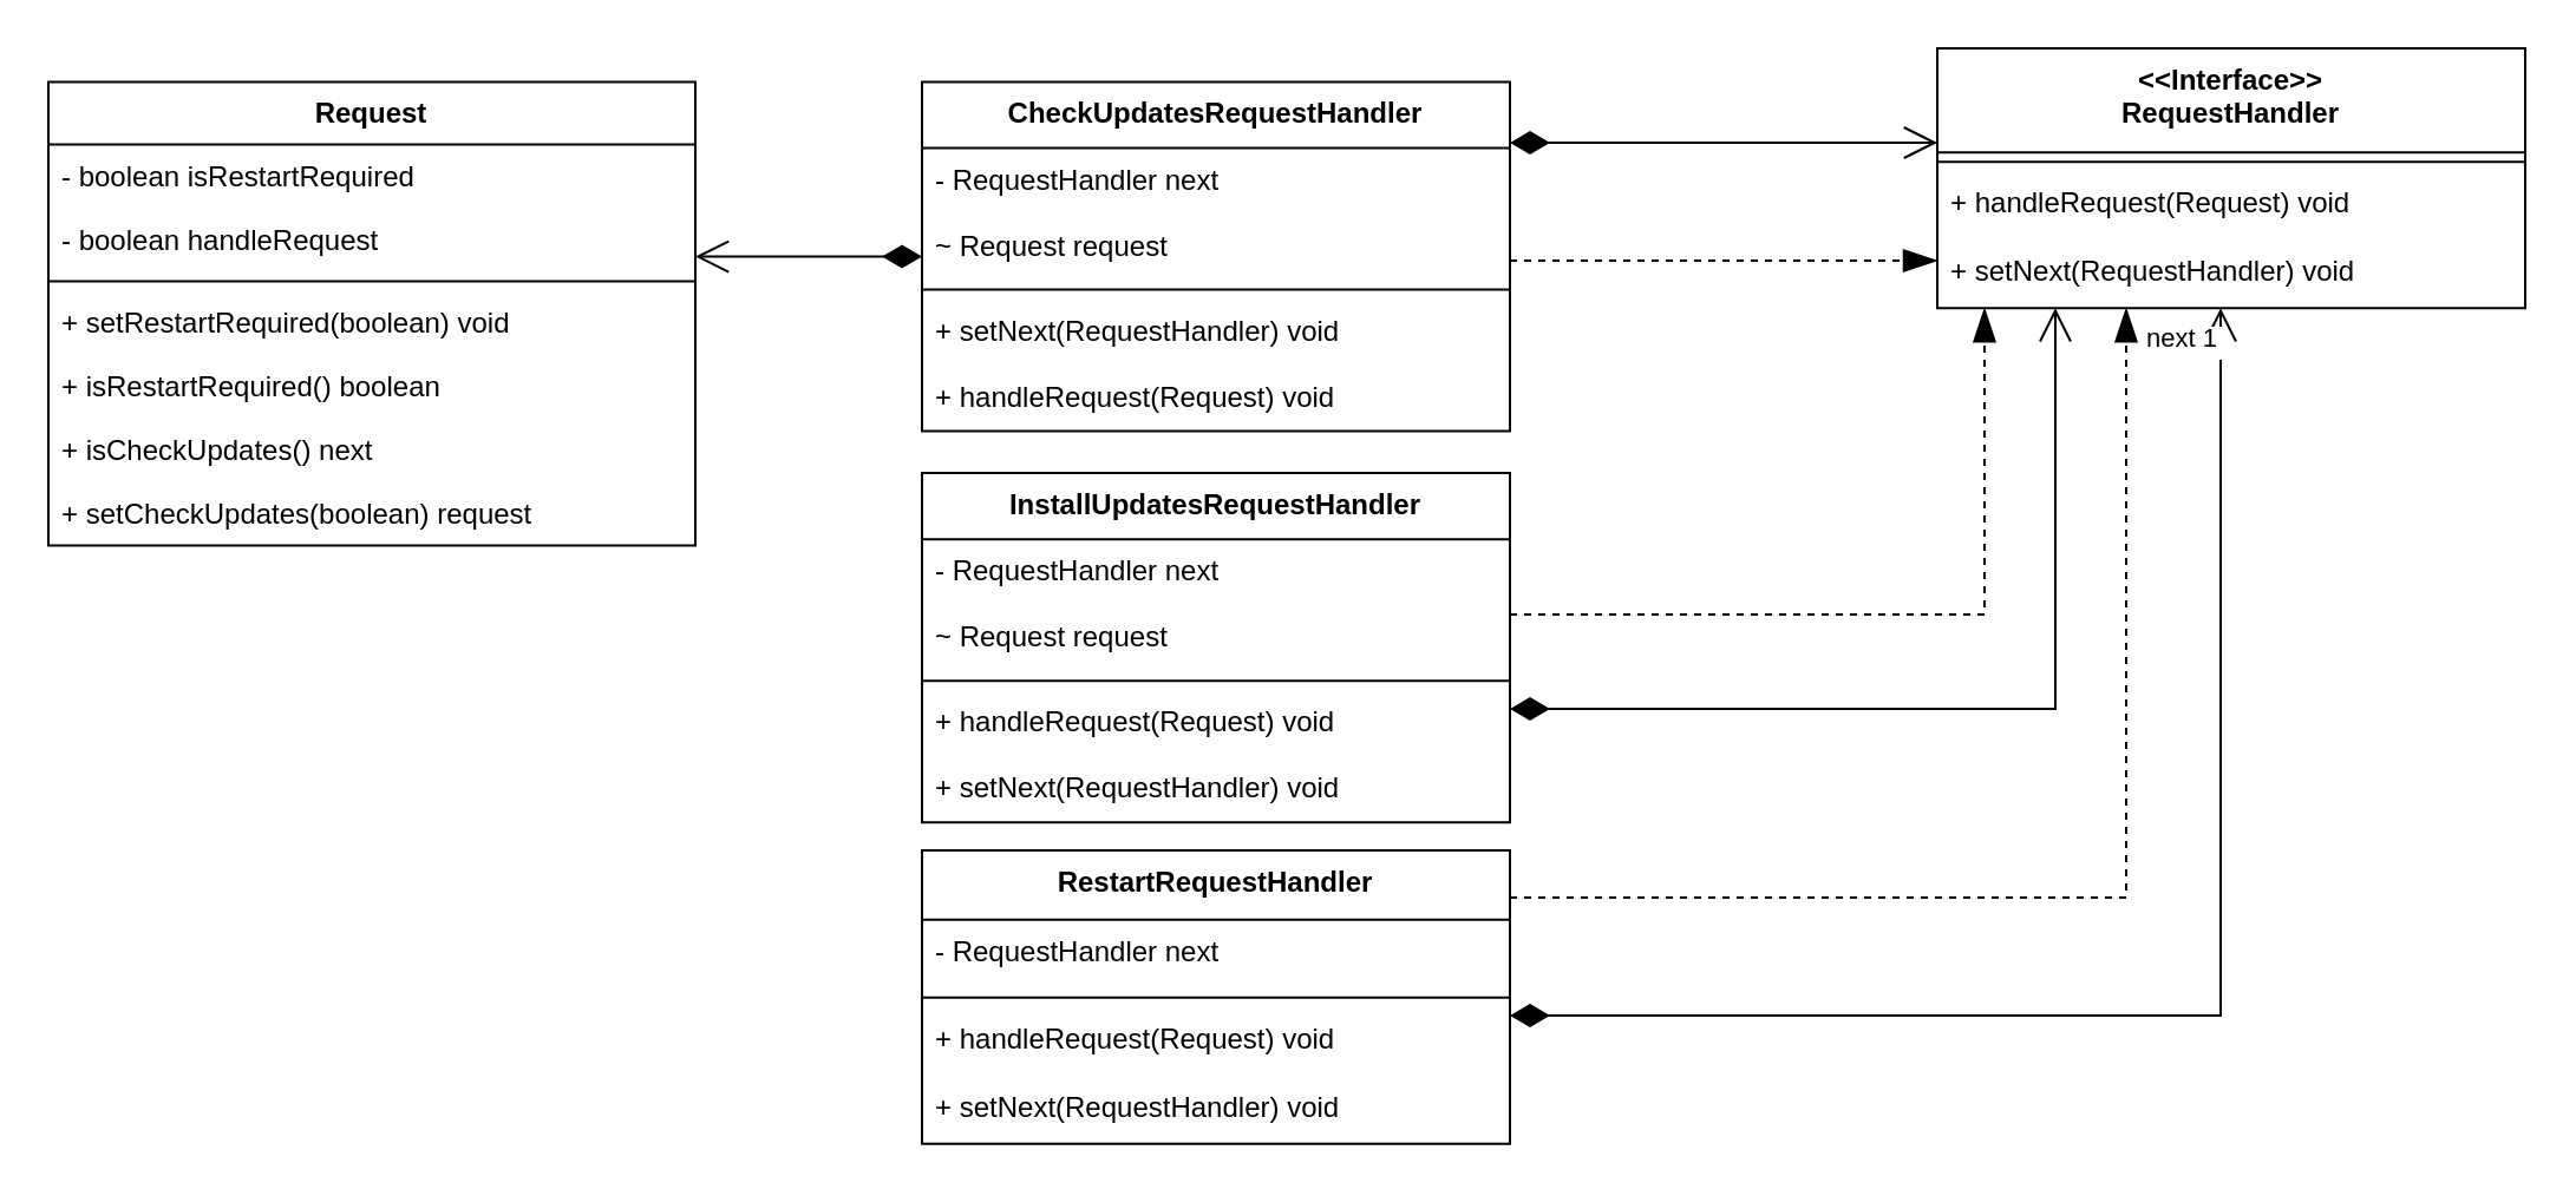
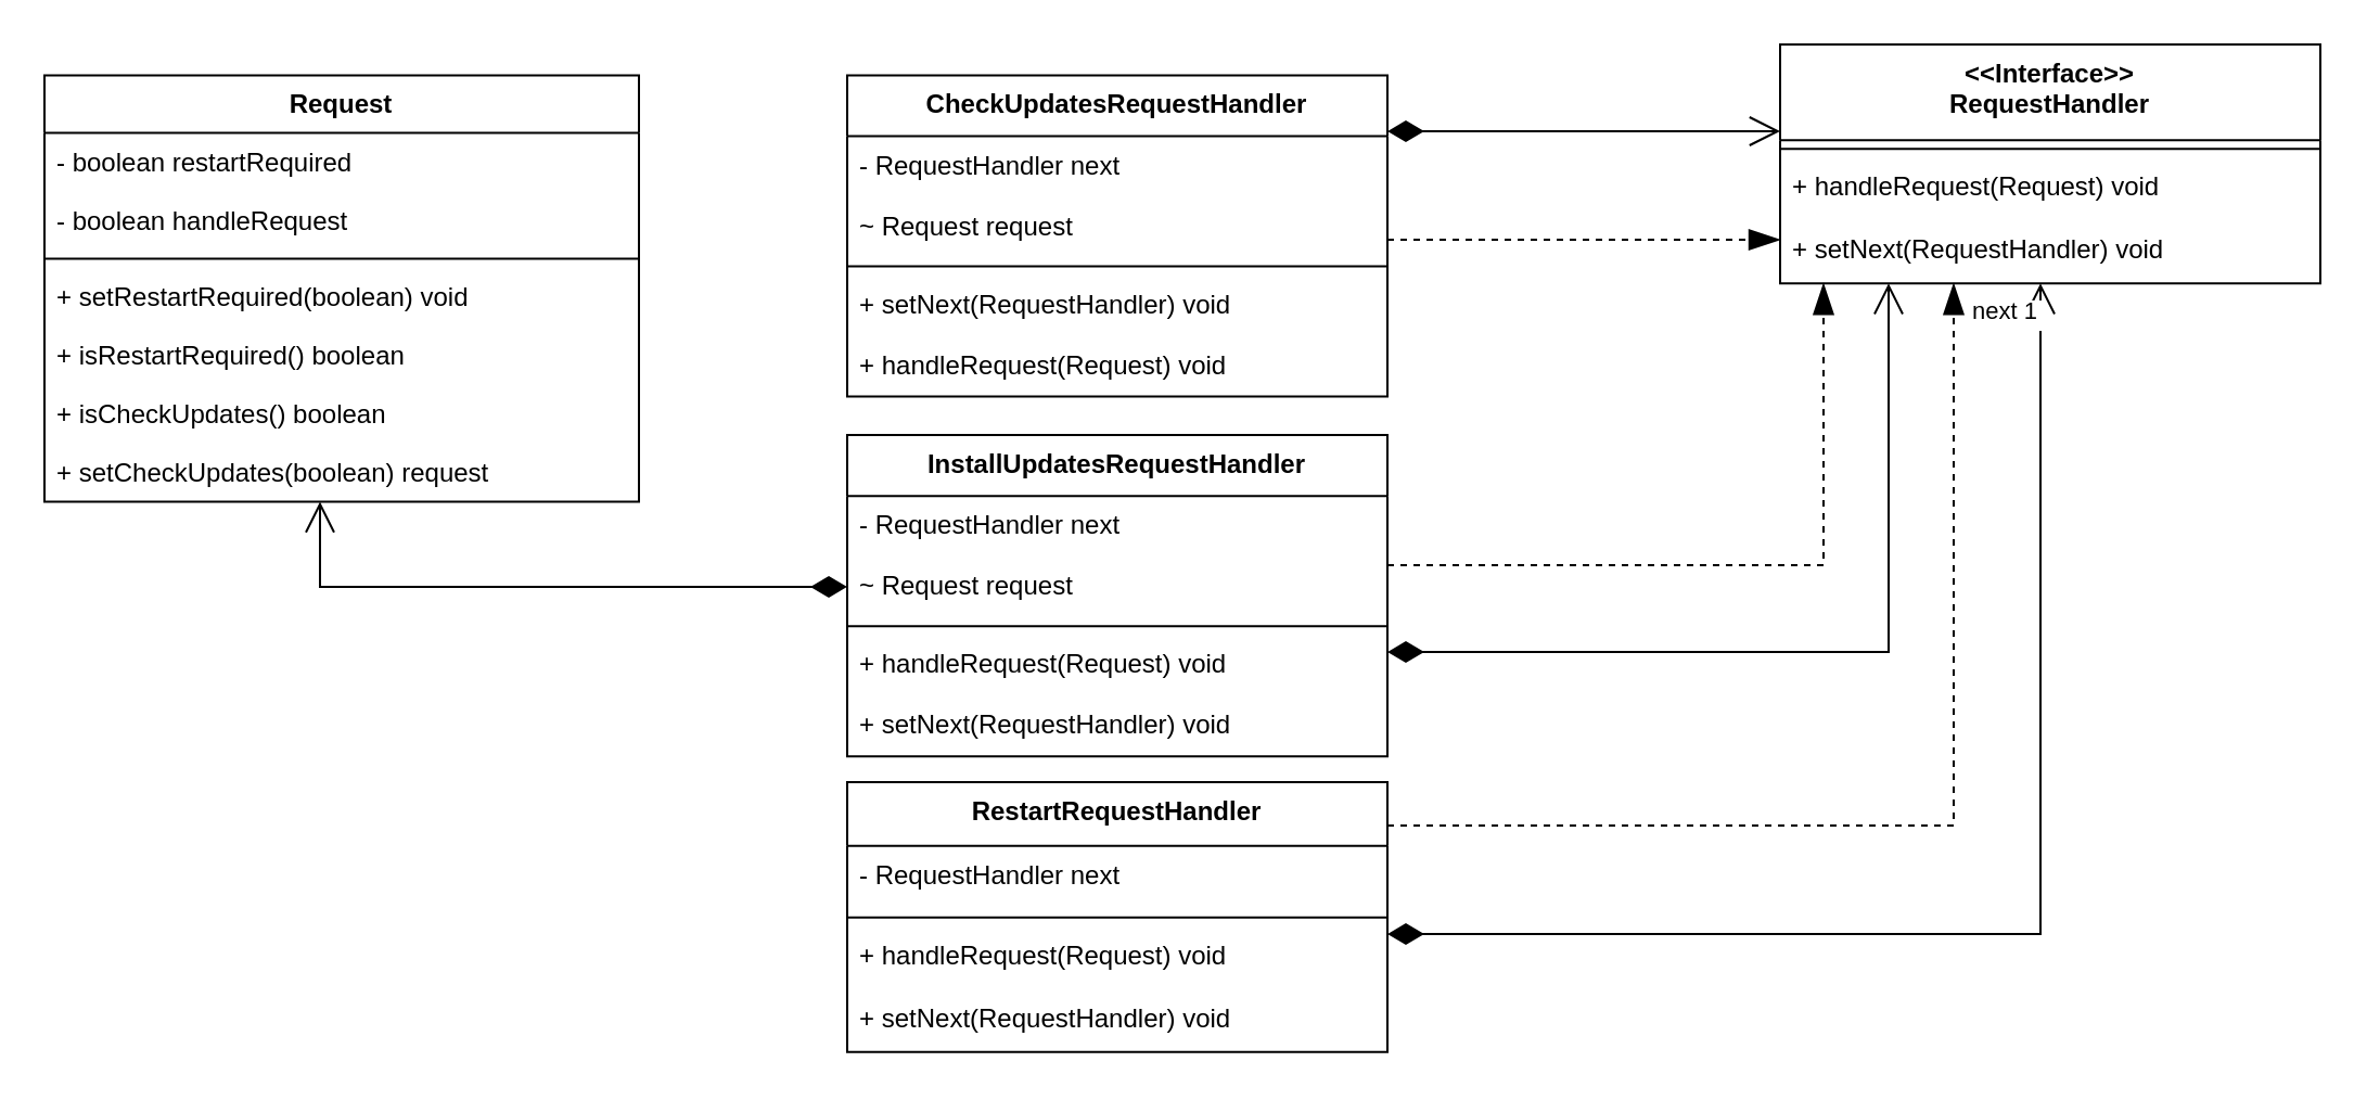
- <mxCell id="15" value="- boolean isRestartRequired" style="text;strokeColor=none;fillColor=none;align=left;verticalAlign=top;spacingLeft=4;spacingRight=4;overflow=hidden;rotatable=0;points=[[0,0.5],[1,0.5]];portConstraint=eastwest;" parent="14" vertex="1"><mxGeometry y="26.524" width="274" height="27" as="geometry" /></mxCell>
+ <mxCell id="15" value="- boolean restartRequired" style="text;strokeColor=none;fillColor=none;align=left;verticalAlign=top;spacingLeft=4;spacingRight=4;overflow=hidden;rotatable=0;points=[[0,0.5],[1,0.5]];portConstraint=eastwest;" parent="14" vertex="1"><mxGeometry y="26.524" width="274" height="27" as="geometry" /></mxCell>
- <mxCell id="31" value="" style="startArrow=diamondThin;startSize=14;startFill=1;endArrow=open;endSize=12;rounded=0;edgeStyle=orthogonalEdgeStyle;" parent="1" source="2" target="14" edge="1"><mxGeometry relative="1" as="geometry"><Array as="points"><mxPoint x="330" y="108" /><mxPoint x="330" y="108" /></Array></mxGeometry></mxCell>
- <mxCell id="20" value="+ isCheckUpdates() next" style="text;strokeColor=none;fillColor=none;align=left;verticalAlign=top;spacingLeft=4;spacingRight=4;overflow=hidden;rotatable=0;points=[[0,0.5],[1,0.5]];portConstraint=eastwest;" parent="14" vertex="1"><mxGeometry y="142.524" width="274" height="27" as="geometry" /></mxCell>
+ <mxCell id="20" value="+ isCheckUpdates() boolean" style="text;strokeColor=none;fillColor=none;align=left;verticalAlign=top;spacingLeft=4;spacingRight=4;overflow=hidden;rotatable=0;points=[[0,0.5],[1,0.5]];portConstraint=eastwest;" parent="14" vertex="1"><mxGeometry y="142.524" width="274" height="27" as="geometry" /></mxCell>
+ <mxCell id="34" value="" style="startArrow=diamondThin;startSize=14;startFill=1;endArrow=open;endSize=12;rounded=0;edgeStyle=orthogonalEdgeStyle;" parent="1" source="8" target="14" edge="1"><mxGeometry relative="1" as="geometry"><Array as="points"><mxPoint x="147" y="270" /></Array></mxGeometry></mxCell>
